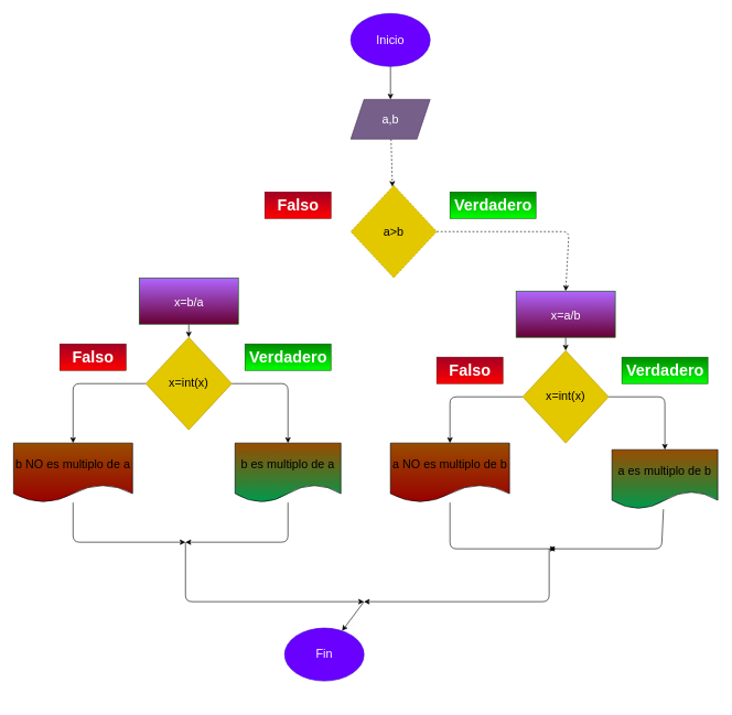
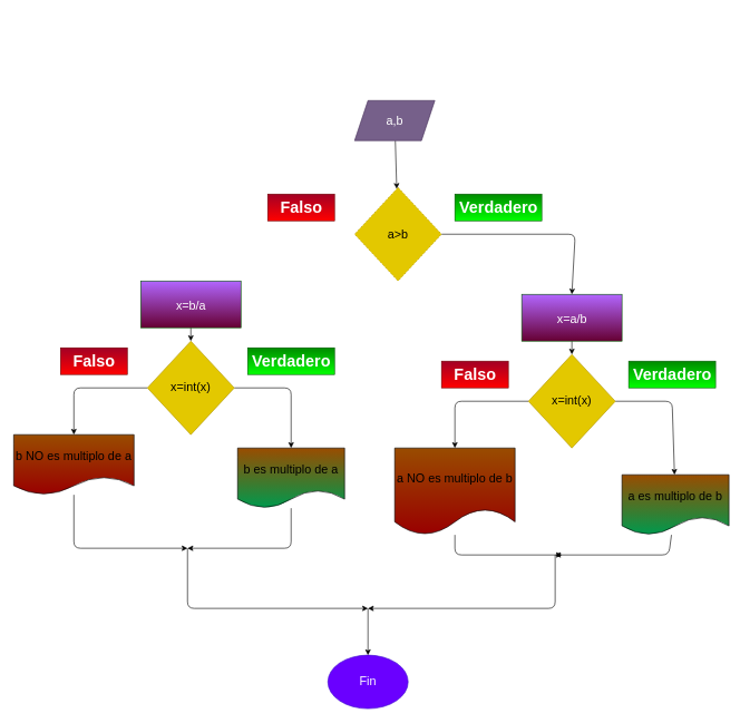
- <mxCell id="3" value="&lt;font style=&quot;font-size: 18px&quot;&gt;Inicio&lt;/font&gt;" style="ellipse;whiteSpace=wrap;html=1;fillColor=#6a00ff;fontColor=#ffffff;strokeColor=#3700CC;" parent="1" vertex="1"><mxGeometry x="530" y="20" width="120" height="80" as="geometry" /></mxCell>
- <mxCell id="2" value="" style="edgeStyle=none;html=1;fontSize=18;" parent="1" source="3" target="5" edge="1"><mxGeometry relative="1" as="geometry" /></mxCell>
- <mxCell id="4" style="edgeStyle=none;html=1;fontSize=18;dashed=1;" parent="1" source="5" target="7" edge="1"><mxGeometry relative="1" as="geometry" /></mxCell>
+ <mxCell id="4" style="edgeStyle=none;html=1;fontSize=18;" parent="1" source="5" target="7" edge="1"><mxGeometry relative="1" as="geometry" /></mxCell>
- <mxCell id="6" style="edgeStyle=none;html=1;entryX=0.5;entryY=0;entryDx=0;entryDy=0;dashed=1;" edge="1" parent="1" source="7" target="14"><mxGeometry relative="1" as="geometry"><Array as="points"><mxPoint x="860" y="350" /></Array></mxGeometry></mxCell>
+ <mxCell id="6" style="edgeStyle=none;html=1;entryX=0.5;entryY=0;entryDx=0;entryDy=0;" edge="1" parent="1" source="7" target="14"><mxGeometry relative="1" as="geometry"><Array as="points"><mxPoint x="860" y="350" /></Array></mxGeometry></mxCell>
- <mxCell id="32" value="b NO es multiplo de a" style="shape=document;whiteSpace=wrap;html=1;boundedLbl=1;fontSize=18;gradientColor=#990000;fillColor=#994C00;" vertex="1" parent="1"><mxGeometry x="20" y="670" width="180" height="90" as="geometry" /></mxCell>
+ <mxCell id="32" value="b NO es multiplo de a" style="shape=document;whiteSpace=wrap;html=1;boundedLbl=1;fontSize=18;gradientColor=#990000;fillColor=#994C00;" vertex="1" parent="1"><mxGeometry x="20" y="650" width="180" height="90" as="geometry" /></mxCell>
- <mxCell id="21" value="a NO es multiplo de b" style="shape=document;whiteSpace=wrap;html=1;boundedLbl=1;fontSize=18;gradientColor=#990000;fillColor=#994C00;" vertex="1" parent="1"><mxGeometry x="590" y="670" width="180" height="90" as="geometry" /></mxCell>
+ <mxCell id="21" value="a NO es multiplo de b" style="shape=document;whiteSpace=wrap;html=1;boundedLbl=1;fontSize=18;gradientColor=#990000;fillColor=#994C00;" vertex="1" parent="1"><mxGeometry x="590" y="670" width="180" height="130" as="geometry" /></mxCell>
- <mxCell id="9" value="a es multiplo de b" style="shape=document;whiteSpace=wrap;html=1;boundedLbl=1;fontSize=18;gradientColor=#00994D;fillColor=#994C00;" parent="1" vertex="1"><mxGeometry x="925" y="680" width="160" height="90" as="geometry" /></mxCell>
+ <mxCell id="9" value="a es multiplo de b" style="shape=document;whiteSpace=wrap;html=1;boundedLbl=1;fontSize=18;gradientColor=#00994D;fillColor=#994C00;" parent="1" vertex="1"><mxGeometry x="930" y="710" width="160" height="90" as="geometry" /></mxCell>
- <mxCell id="12" value="Fin" style="ellipse;whiteSpace=wrap;html=1;fontSize=18;fillColor=#6a00ff;fontColor=#ffffff;strokeColor=#3700CC;" parent="1" vertex="1"><mxGeometry x="430" y="950" width="120" height="80" as="geometry" /></mxCell>
+ <mxCell id="12" value="Fin" style="ellipse;whiteSpace=wrap;html=1;fontSize=18;fillColor=#6a00ff;fontColor=#ffffff;strokeColor=#3700CC;" parent="1" vertex="1"><mxGeometry x="490" y="980" width="120" height="80" as="geometry" /></mxCell>
